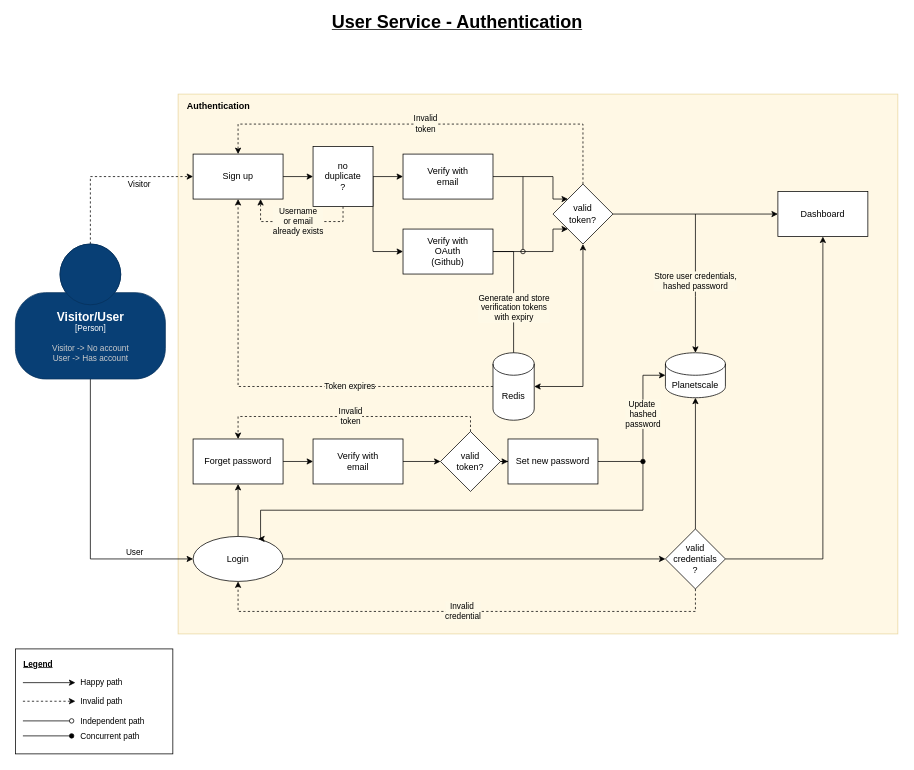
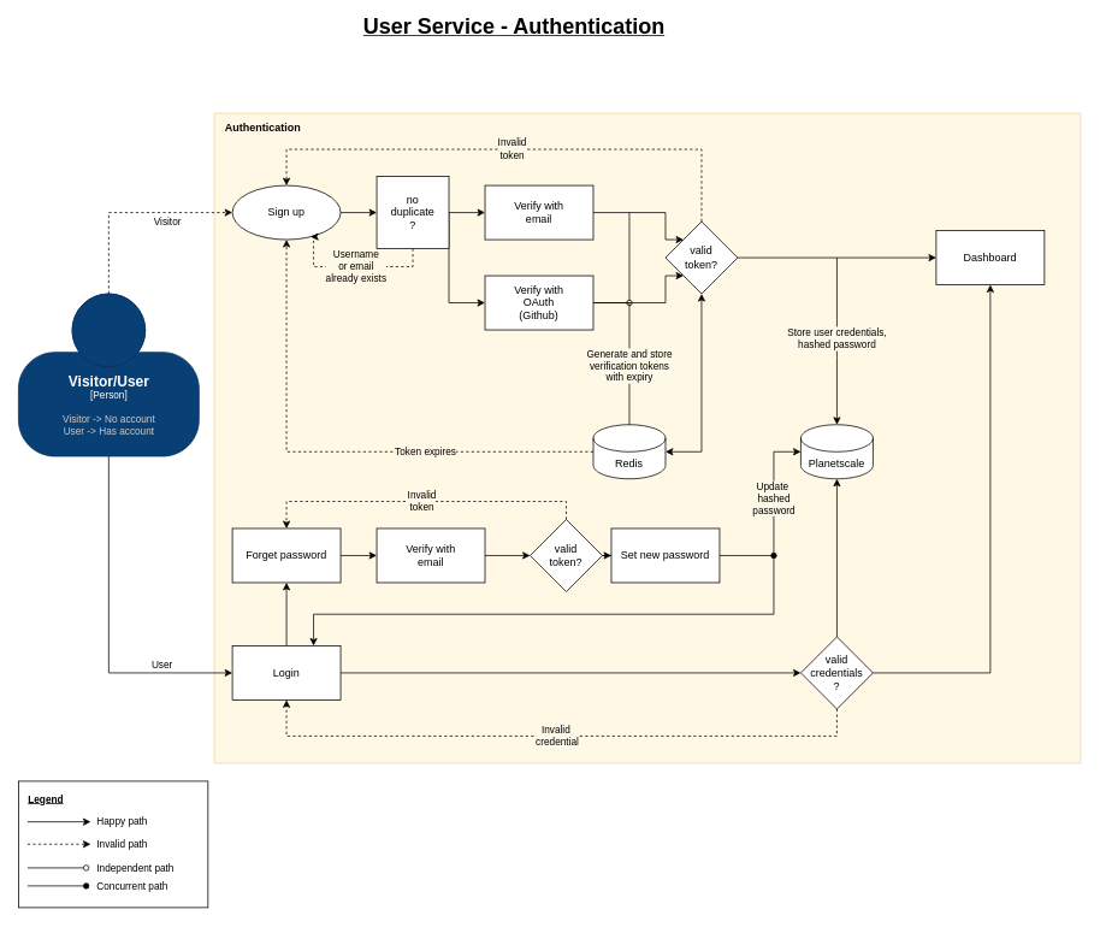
- <mxCell id="3" value="&lt;font style=&quot;font-size: 24px&quot;&gt;User Service - Authentication&lt;/font&gt;" style="text;html=1;align=center;verticalAlign=middle;resizable=0;points=[];autosize=1;strokeColor=none;fillColor=none;fontStyle=5" parent="1" vertex="1"><mxGeometry x="434" y="20" width="350" height="20" as="geometry" /></mxCell>
+ <mxCell id="3" value="&lt;font style=&quot;font-size: 24px&quot;&gt;User Service - Authentication&lt;/font&gt;" style="text;html=1;align=center;verticalAlign=middle;resizable=0;points=[];autosize=1;strokeColor=none;fillColor=none;fontStyle=5" parent="1" vertex="1"><mxGeometry x="394" y="20" width="350" height="20" as="geometry" /></mxCell>
- <mxCell id="10" value="Sign up" style="rounded=0;whiteSpace=wrap;html=1;" parent="1" vertex="1"><mxGeometry x="257" y="205" width="120" height="60" as="geometry" /></mxCell>
+ <mxCell id="10" value="Sign up" style="ellipse;whiteSpace=wrap;html=1;" parent="1" vertex="1"><mxGeometry x="257" y="205" width="120" height="60" as="geometry" /></mxCell>
- <mxCell id="20" value="Redis" style="shape=cylinder3;whiteSpace=wrap;html=1;boundedLbl=1;backgroundOutline=1;size=15;" parent="1" vertex="1"><mxGeometry x="657" y="470" width="55" height="90" as="geometry" /></mxCell>
+ <mxCell id="20" value="Redis" style="shape=cylinder3;whiteSpace=wrap;html=1;boundedLbl=1;backgroundOutline=1;size=15;" parent="1" vertex="1"><mxGeometry x="657" y="470" width="80" height="60" as="geometry" /></mxCell>
- <mxCell id="30" value="Login" style="ellipse;whiteSpace=wrap;html=1;" parent="1" vertex="1"><mxGeometry x="257" y="715" width="120" height="60" as="geometry" /></mxCell>
+ <mxCell id="30" value="Login" style="rounded=0;whiteSpace=wrap;html=1;" parent="1" vertex="1"><mxGeometry x="257" y="715" width="120" height="60" as="geometry" /></mxCell>
